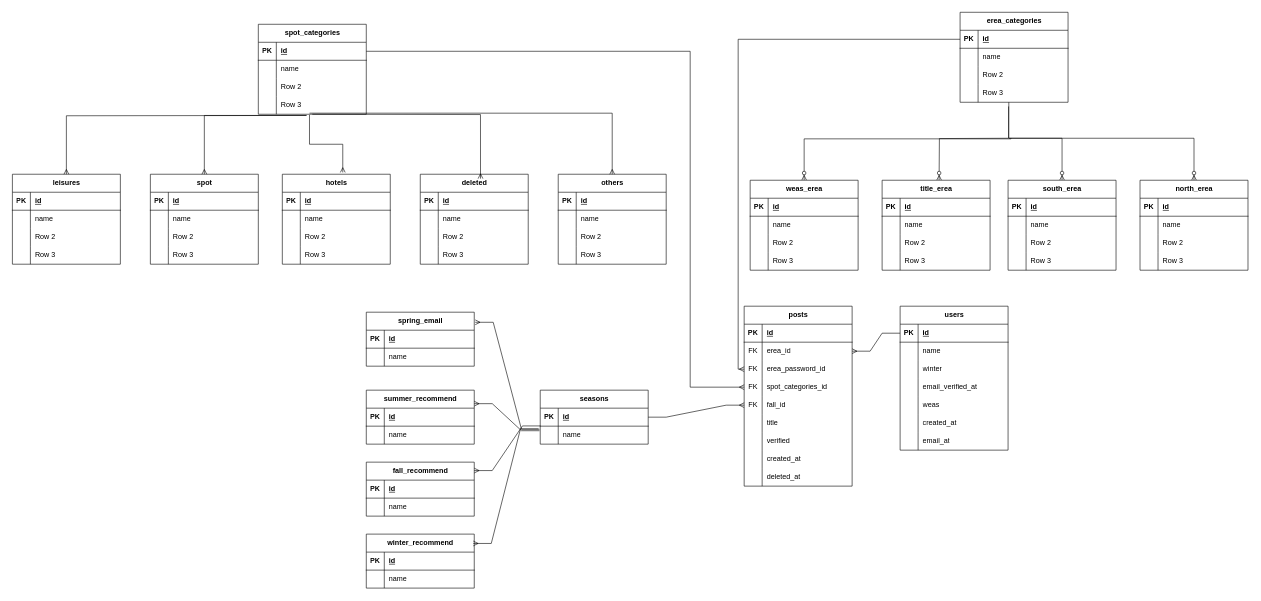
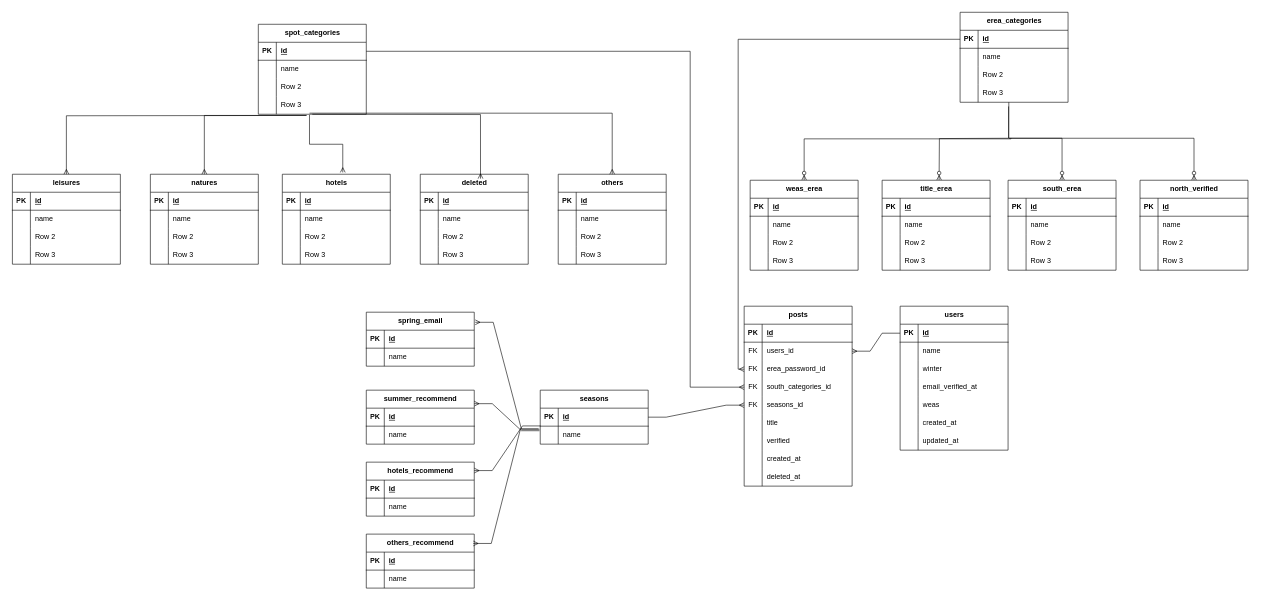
- <mxCell id="154" value="spot" style="shape=table;startSize=30;container=1;collapsible=1;childLayout=tableLayout;fixedRows=1;rowLines=0;fontStyle=1;align=center;resizeLast=1;html=1;" parent="1" vertex="1"><mxGeometry x="250" y="290" width="180" height="150" as="geometry" /></mxCell>
+ <mxCell id="154" value="natures" style="shape=table;startSize=30;container=1;collapsible=1;childLayout=tableLayout;fixedRows=1;rowLines=0;fontStyle=1;align=center;resizeLast=1;html=1;" parent="1" vertex="1"><mxGeometry x="250" y="290" width="180" height="150" as="geometry" /></mxCell>
- <mxCell id="115" value="north_erea" style="shape=table;startSize=30;container=1;collapsible=1;childLayout=tableLayout;fixedRows=1;rowLines=0;fontStyle=1;align=center;resizeLast=1;html=1;" parent="1" vertex="1"><mxGeometry x="1900" y="300" width="180" height="150" as="geometry" /></mxCell>
+ <mxCell id="115" value="north_verified" style="shape=table;startSize=30;container=1;collapsible=1;childLayout=tableLayout;fixedRows=1;rowLines=0;fontStyle=1;align=center;resizeLast=1;html=1;" parent="1" vertex="1"><mxGeometry x="1900" y="300" width="180" height="150" as="geometry" /></mxCell>
- <mxCell id="41" value="erea_id" style="shape=partialRectangle;connectable=0;fillColor=none;top=0;left=0;bottom=0;right=0;align=left;spacingLeft=6;overflow=hidden;whiteSpace=wrap;html=1;" parent="39" vertex="1"><mxGeometry x="30" width="150" height="30" as="geometry"><mxRectangle width="150" height="30" as="alternateBounds" /></mxGeometry></mxCell>
+ <mxCell id="41" value="users_id" style="shape=partialRectangle;connectable=0;fillColor=none;top=0;left=0;bottom=0;right=0;align=left;spacingLeft=6;overflow=hidden;whiteSpace=wrap;html=1;" parent="39" vertex="1"><mxGeometry x="30" width="150" height="30" as="geometry"><mxRectangle width="150" height="30" as="alternateBounds" /></mxGeometry></mxCell>
- <mxCell id="47" value="spot_categories_id" style="shape=partialRectangle;connectable=0;fillColor=none;top=0;left=0;bottom=0;right=0;align=left;spacingLeft=6;overflow=hidden;whiteSpace=wrap;html=1;" parent="45" vertex="1"><mxGeometry x="30" width="150" height="30" as="geometry"><mxRectangle width="150" height="30" as="alternateBounds" /></mxGeometry></mxCell>
+ <mxCell id="47" value="south_categories_id" style="shape=partialRectangle;connectable=0;fillColor=none;top=0;left=0;bottom=0;right=0;align=left;spacingLeft=6;overflow=hidden;whiteSpace=wrap;html=1;" parent="45" vertex="1"><mxGeometry x="30" width="150" height="30" as="geometry"><mxRectangle width="150" height="30" as="alternateBounds" /></mxGeometry></mxCell>
- <mxCell id="50" value="fall_id" style="shape=partialRectangle;connectable=0;fillColor=none;top=0;left=0;bottom=0;right=0;align=left;spacingLeft=6;overflow=hidden;whiteSpace=wrap;html=1;" vertex="1" parent="48"><mxGeometry x="30" width="150" height="30" as="geometry"><mxRectangle width="150" height="30" as="alternateBounds" /></mxGeometry></mxCell>
+ <mxCell id="50" value="seasons_id" style="shape=partialRectangle;connectable=0;fillColor=none;top=0;left=0;bottom=0;right=0;align=left;spacingLeft=6;overflow=hidden;whiteSpace=wrap;html=1;" vertex="1" parent="48"><mxGeometry x="30" width="150" height="30" as="geometry"><mxRectangle width="150" height="30" as="alternateBounds" /></mxGeometry></mxCell>
- <mxCell id="34" value="email_at" style="shape=partialRectangle;connectable=0;fillColor=none;top=0;left=0;bottom=0;right=0;align=left;spacingLeft=6;overflow=hidden;whiteSpace=wrap;html=1;" parent="32" vertex="1"><mxGeometry x="30" width="150" height="30" as="geometry"><mxRectangle width="150" height="30" as="alternateBounds" /></mxGeometry></mxCell>
+ <mxCell id="34" value="updated_at" style="shape=partialRectangle;connectable=0;fillColor=none;top=0;left=0;bottom=0;right=0;align=left;spacingLeft=6;overflow=hidden;whiteSpace=wrap;html=1;" parent="32" vertex="1"><mxGeometry x="30" width="150" height="30" as="geometry"><mxRectangle width="150" height="30" as="alternateBounds" /></mxGeometry></mxCell>
- <mxCell id="235" value="fall_recommend" style="shape=table;startSize=30;container=1;collapsible=1;childLayout=tableLayout;fixedRows=1;rowLines=0;fontStyle=1;align=center;resizeLast=1;html=1;" vertex="1" parent="1"><mxGeometry x="610" y="770" width="180" height="90" as="geometry" /></mxCell>
+ <mxCell id="235" value="hotels_recommend" style="shape=table;startSize=30;container=1;collapsible=1;childLayout=tableLayout;fixedRows=1;rowLines=0;fontStyle=1;align=center;resizeLast=1;html=1;" vertex="1" parent="1"><mxGeometry x="610" y="770" width="180" height="90" as="geometry" /></mxCell>
- <mxCell id="228" value="winter_recommend" style="shape=table;startSize=30;container=1;collapsible=1;childLayout=tableLayout;fixedRows=1;rowLines=0;fontStyle=1;align=center;resizeLast=1;html=1;" vertex="1" parent="1"><mxGeometry x="610" y="890" width="180" height="90" as="geometry" /></mxCell>
+ <mxCell id="228" value="others_recommend" style="shape=table;startSize=30;container=1;collapsible=1;childLayout=tableLayout;fixedRows=1;rowLines=0;fontStyle=1;align=center;resizeLast=1;html=1;" vertex="1" parent="1"><mxGeometry x="610" y="890" width="180" height="90" as="geometry" /></mxCell>
